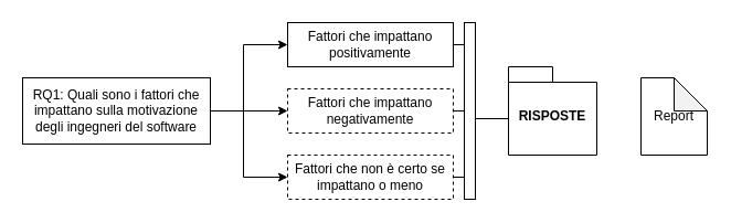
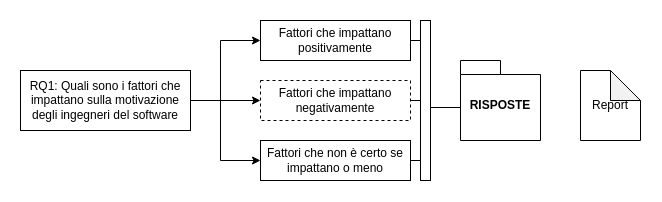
- <mxCell id="8" value="Fattori che non è certo se impattano o meno" style="rounded=0;whiteSpace=wrap;html=1;dashed=1;" vertex="1" parent="1"><mxGeometry x="260" y="140" width="150" height="40" as="geometry" /></mxCell>
+ <mxCell id="8" value="Fattori che non è certo se impattano o meno" style="rounded=0;whiteSpace=wrap;html=1;" vertex="1" parent="1"><mxGeometry x="260" y="140" width="150" height="40" as="geometry" /></mxCell>
